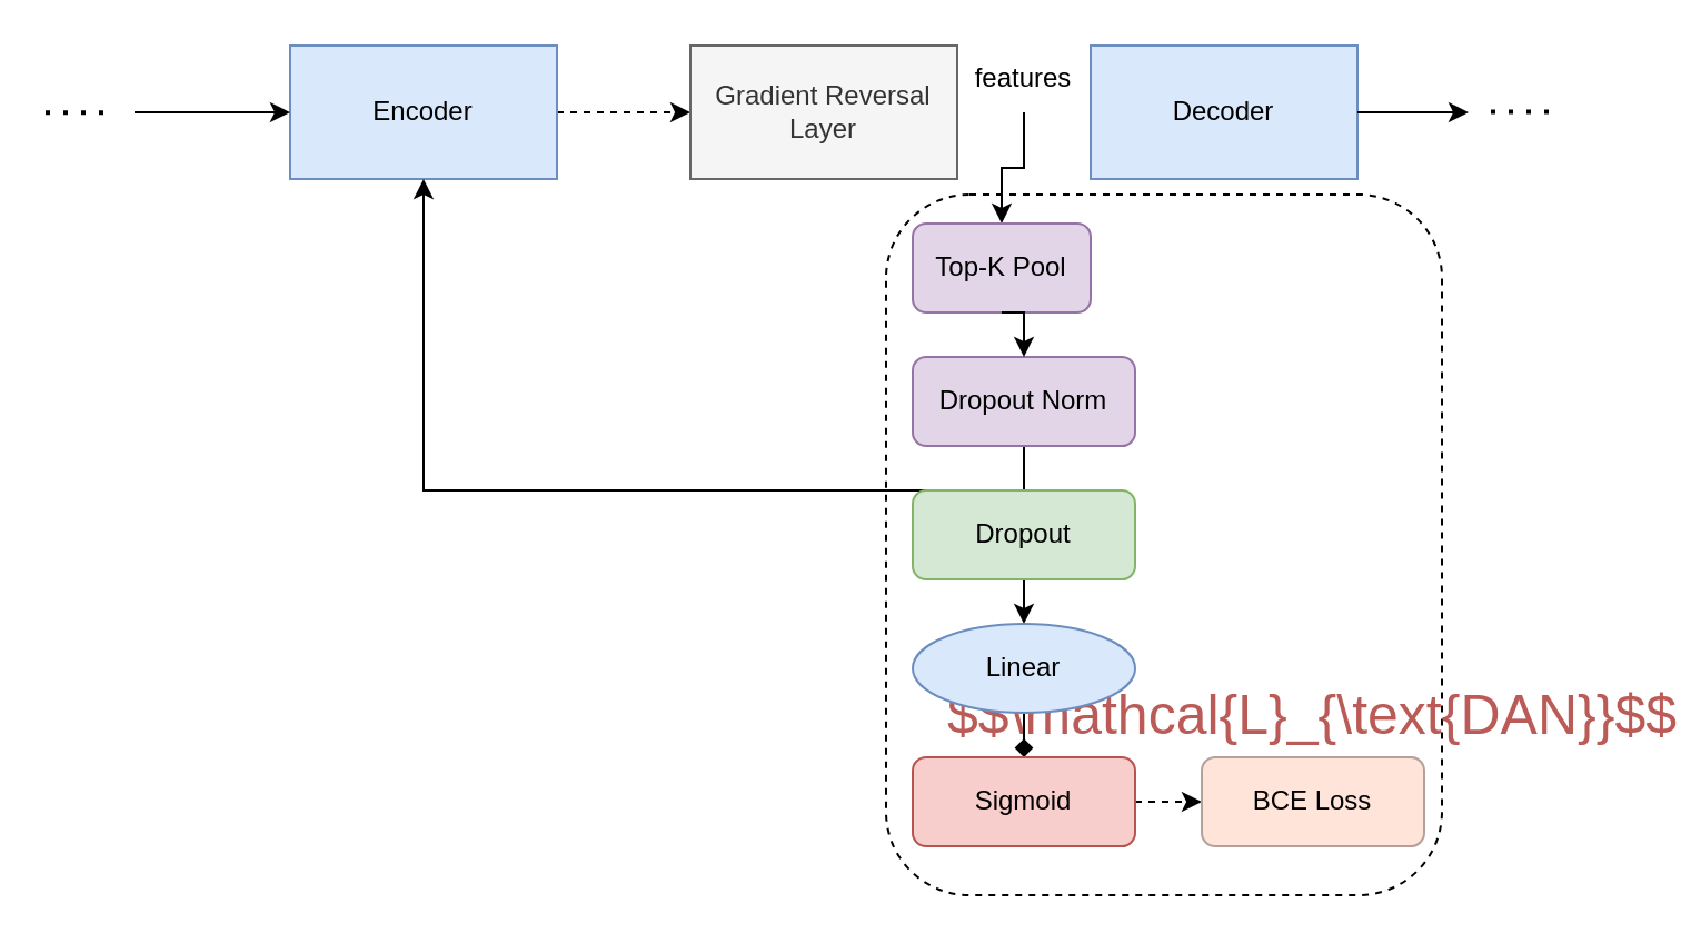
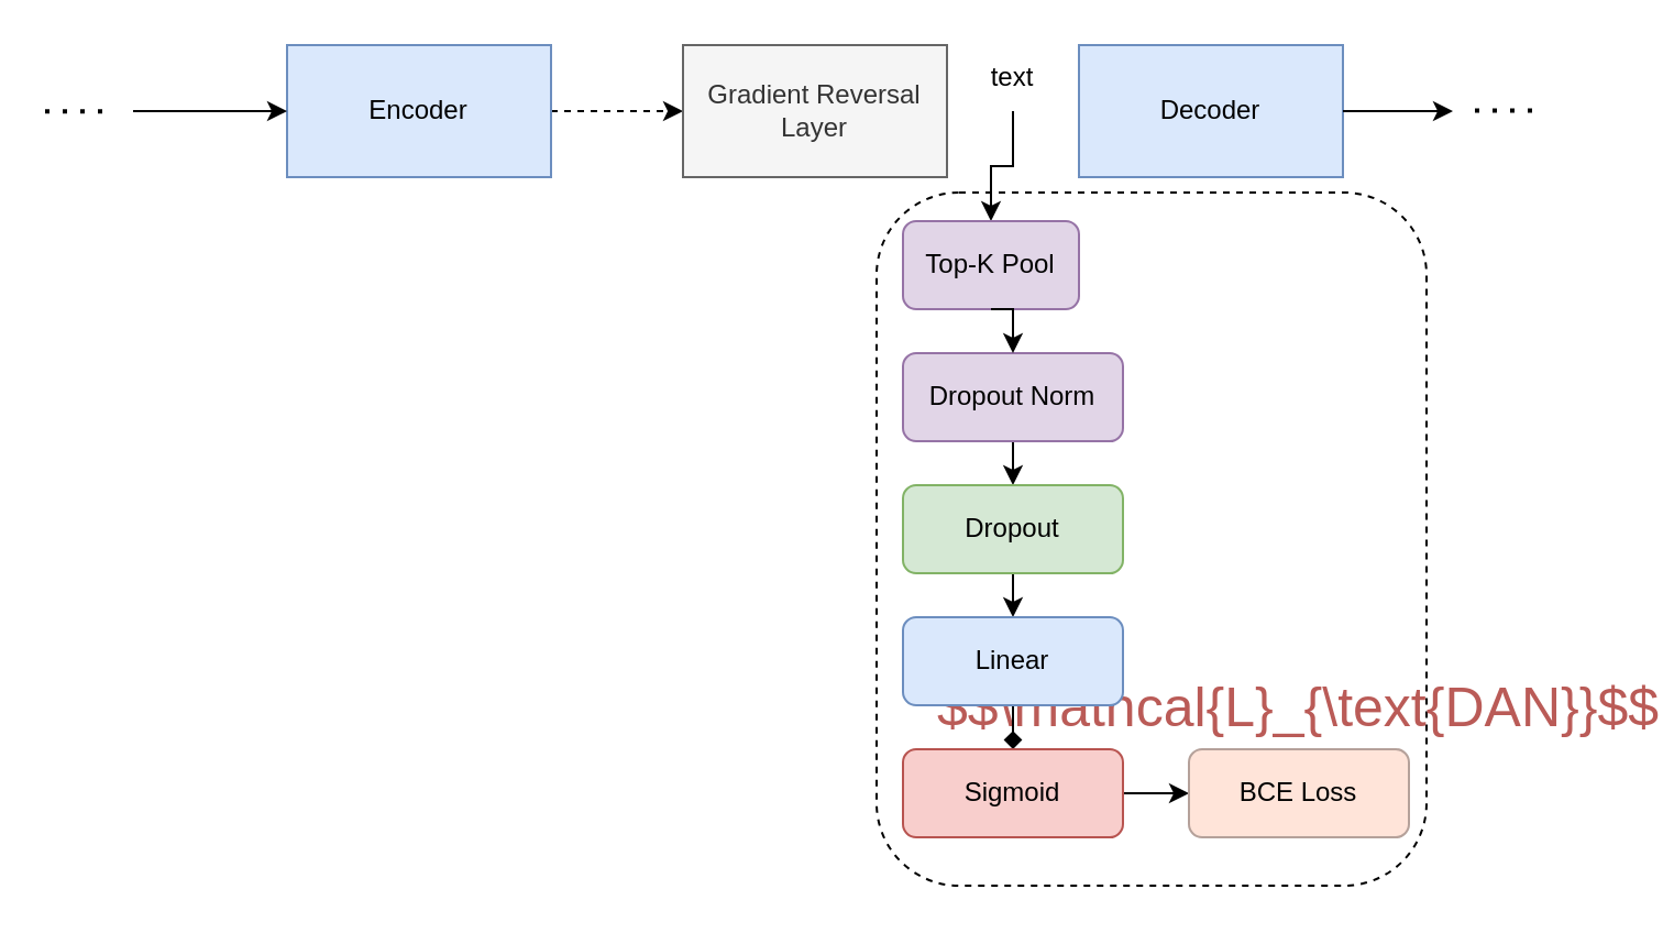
- <mxCell id="13" value="features" style="text;html=1;strokeColor=none;fillColor=none;align=center;verticalAlign=middle;whiteSpace=wrap;rounded=0;" parent="1" vertex="1"><mxGeometry x="430" y="20" width="60" height="30" as="geometry" /></mxCell>
+ <mxCell id="13" value="text" style="text;html=1;strokeColor=none;fillColor=none;align=center;verticalAlign=middle;whiteSpace=wrap;rounded=0;" parent="1" vertex="1"><mxGeometry x="430" y="20" width="60" height="30" as="geometry" /></mxCell>
- <mxCell id="21" style="edgeStyle=orthogonalEdgeStyle;rounded=0;orthogonalLoop=1;jettySize=auto;html=1;exitX=0.5;exitY=1;exitDx=0;exitDy=0;" edge="1" parent="1" source="22" target="6"><mxGeometry relative="1" as="geometry" /></mxCell>
+ <mxCell id="21" style="edgeStyle=orthogonalEdgeStyle;rounded=0;orthogonalLoop=1;jettySize=auto;html=1;exitX=0.5;exitY=1;exitDx=0;exitDy=0;entryX=0.5;entryY=0;entryDx=0;entryDy=0;" edge="1" parent="1" source="22" target="24"><mxGeometry relative="1" as="geometry" /></mxCell>
- <mxCell id="17" value="Linear" style="ellipse;whiteSpace=wrap;html=1;fillColor=#dae8fc;strokeColor=#6c8ebf;" parent="1" vertex="1"><mxGeometry x="410" y="280" width="100" height="40" as="geometry" /></mxCell>
+ <mxCell id="17" value="Linear" style="rounded=1;whiteSpace=wrap;html=1;fillColor=#dae8fc;strokeColor=#6c8ebf;" parent="1" vertex="1"><mxGeometry x="410" y="280" width="100" height="40" as="geometry" /></mxCell>
- <mxCell id="18" style="edgeStyle=orthogonalEdgeStyle;rounded=0;orthogonalLoop=1;jettySize=auto;html=1;exitX=1;exitY=0.5;exitDx=0;exitDy=0;entryX=0;entryY=0.5;entryDx=0;entryDy=0;dashed=1;" parent="1" source="19" target="20" edge="1"><mxGeometry relative="1" as="geometry" /></mxCell>
+ <mxCell id="18" style="edgeStyle=orthogonalEdgeStyle;rounded=0;orthogonalLoop=1;jettySize=auto;html=1;exitX=1;exitY=0.5;exitDx=0;exitDy=0;entryX=0;entryY=0.5;entryDx=0;entryDy=0;" parent="1" source="19" target="20" edge="1"><mxGeometry relative="1" as="geometry" /></mxCell>
